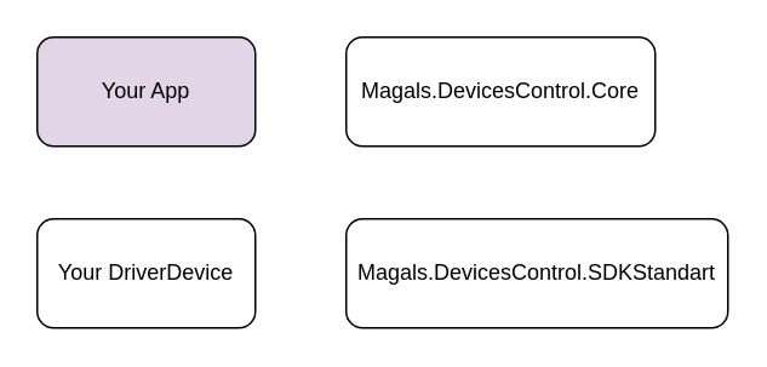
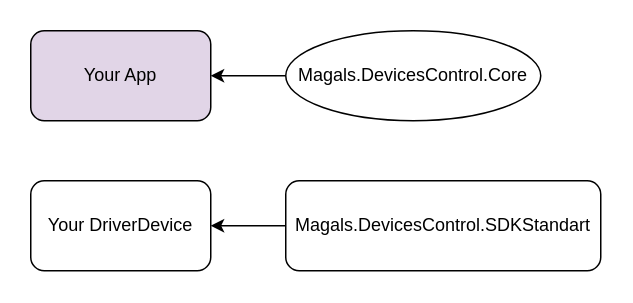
+ <mxCell id="3" style="edgeStyle=orthogonalEdgeStyle;rounded=0;orthogonalLoop=1;jettySize=auto;html=1;" edge="1" parent="1" source="4" target="2"><mxGeometry relative="1" as="geometry" /></mxCell>
- <mxCell id="4" value="Magals.DevicesControl.Core" style="rounded=1;whiteSpace=wrap;html=1;" vertex="1" parent="1"><mxGeometry x="190" y="20" width="170" height="60" as="geometry" /></mxCell>
+ <mxCell id="4" value="Magals.DevicesControl.Core" style="ellipse;whiteSpace=wrap;html=1;" vertex="1" parent="1"><mxGeometry x="190" y="20" width="170" height="60" as="geometry" /></mxCell>
+ <mxCell id="6" style="edgeStyle=orthogonalEdgeStyle;rounded=0;orthogonalLoop=1;jettySize=auto;html=1;entryX=1;entryY=0.5;entryDx=0;entryDy=0;" edge="1" parent="1" source="7" target="5"><mxGeometry relative="1" as="geometry" /></mxCell>
